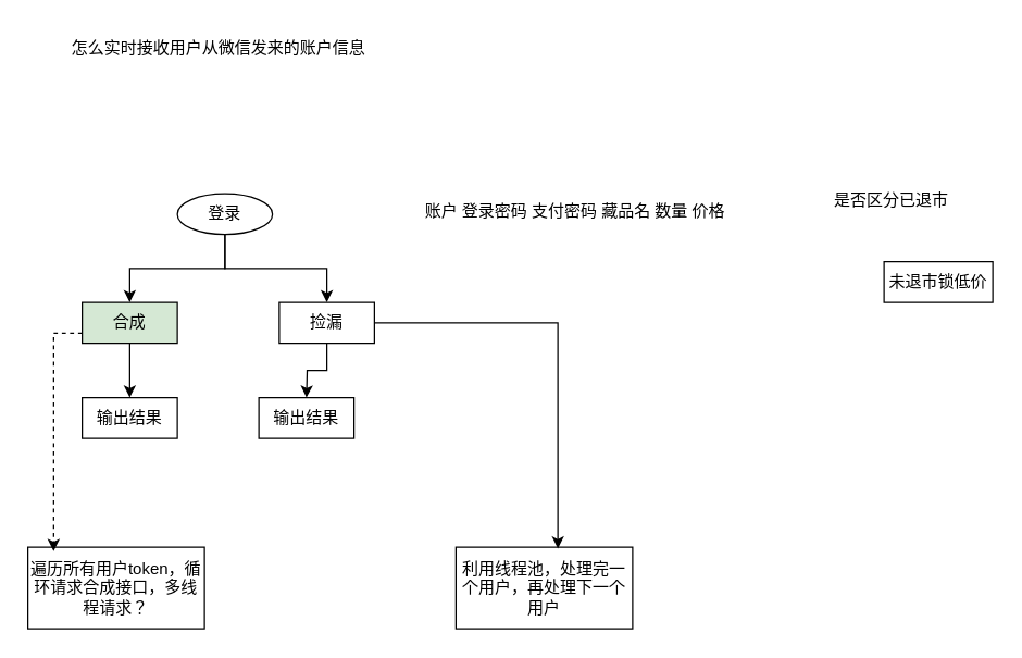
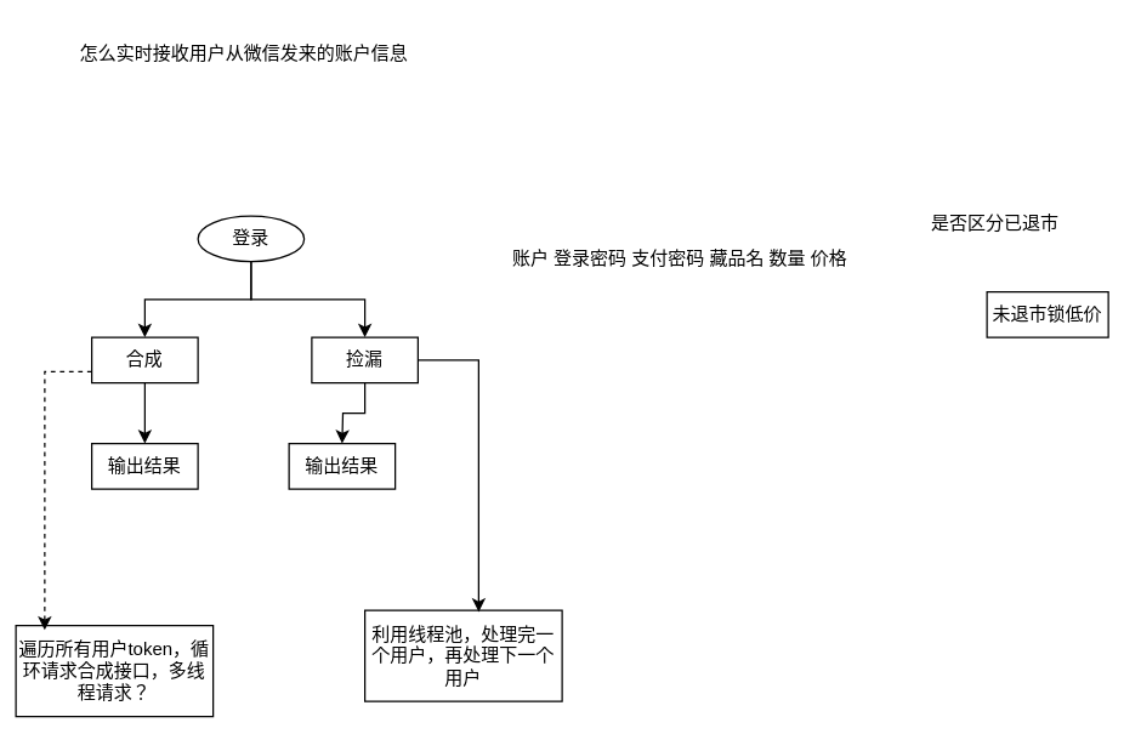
- <mxCell id="9" value="账户 登录密码 支付密码 藏品名 数量 价格&amp;nbsp;" style="text;html=1;align=center;verticalAlign=middle;resizable=0;points=[];autosize=1;strokeColor=none;fillColor=none;" vertex="1" parent="1"><mxGeometry x="299" y="140" width="250" height="30" as="geometry" /></mxCell>
+ <mxCell id="9" value="账户 登录密码 支付密码 藏品名 数量 价格&amp;nbsp;" style="text;html=1;align=center;verticalAlign=middle;resizable=0;points=[];autosize=1;strokeColor=none;fillColor=none;" vertex="1" parent="1"><mxGeometry x="324" y="155" width="250" height="30" as="geometry" /></mxCell>
- <mxCell id="6" value="合成" style="rounded=0;whiteSpace=wrap;html=1;fillColor=#d5e8d4;" vertex="1" parent="1"><mxGeometry x="60" y="222" width="70" height="30" as="geometry" /></mxCell>
+ <mxCell id="6" value="合成" style="rounded=0;whiteSpace=wrap;html=1;" vertex="1" parent="1"><mxGeometry x="60" y="222" width="70" height="30" as="geometry" /></mxCell>
- <mxCell id="15" value="遍历所有用户token，循环请求合成接口，多线程请求？" style="rounded=0;whiteSpace=wrap;html=1;" vertex="1" parent="1"><mxGeometry x="20" y="402" width="130" height="60" as="geometry" /></mxCell>
+ <mxCell id="15" value="遍历所有用户token，循环请求合成接口，多线程请求？" style="rounded=0;whiteSpace=wrap;html=1;" vertex="1" parent="1"><mxGeometry x="10" y="412" width="130" height="60" as="geometry" /></mxCell>
- <mxCell id="17" value="利用线程池，处理完一个用户，再处理下一个用户" style="rounded=0;whiteSpace=wrap;html=1;" vertex="1" parent="1"><mxGeometry x="335" y="402" width="130" height="60" as="geometry" /></mxCell>
+ <mxCell id="17" value="利用线程池，处理完一个用户，再处理下一个用户" style="rounded=0;whiteSpace=wrap;html=1;" vertex="1" parent="1"><mxGeometry x="240" y="402" width="130" height="60" as="geometry" /></mxCell>
